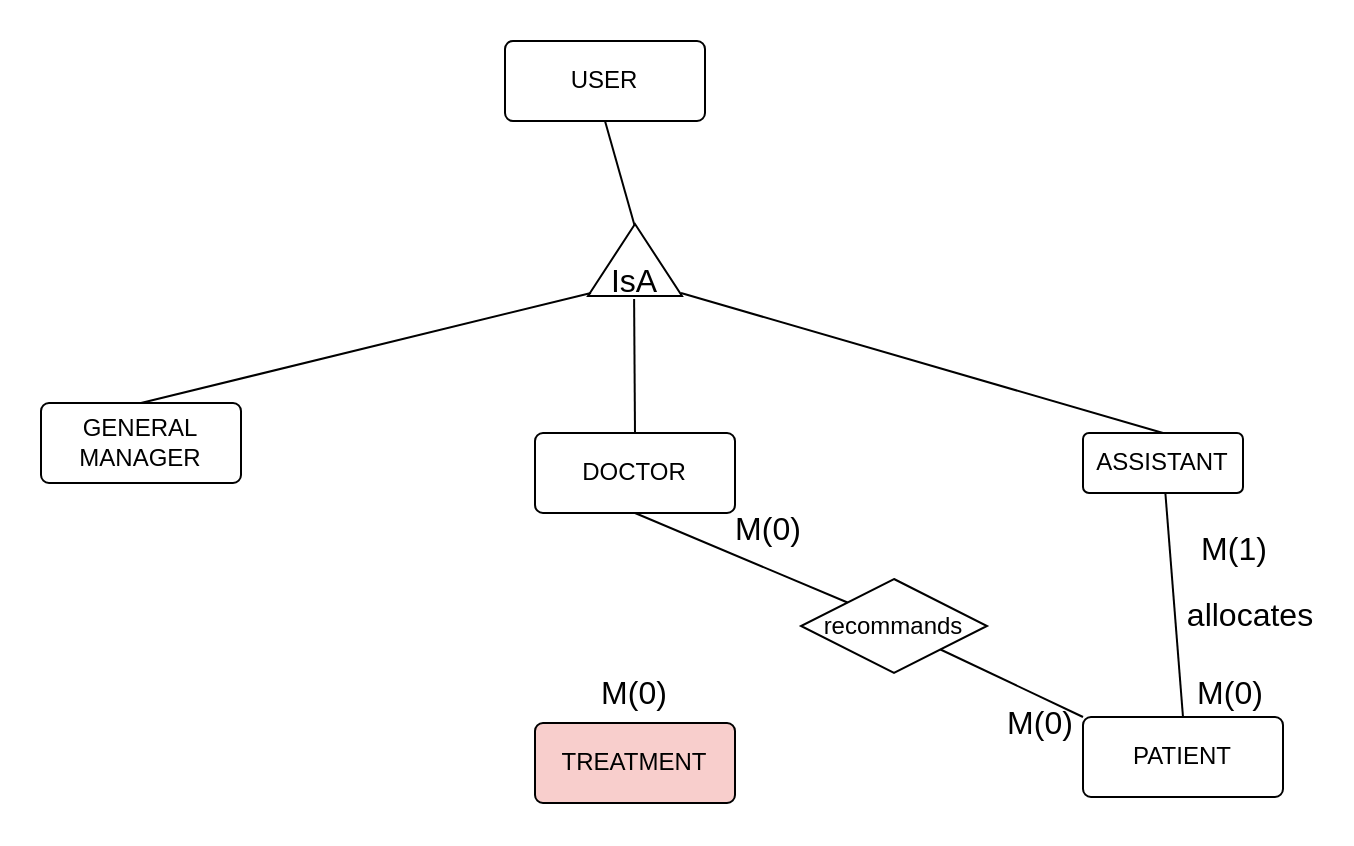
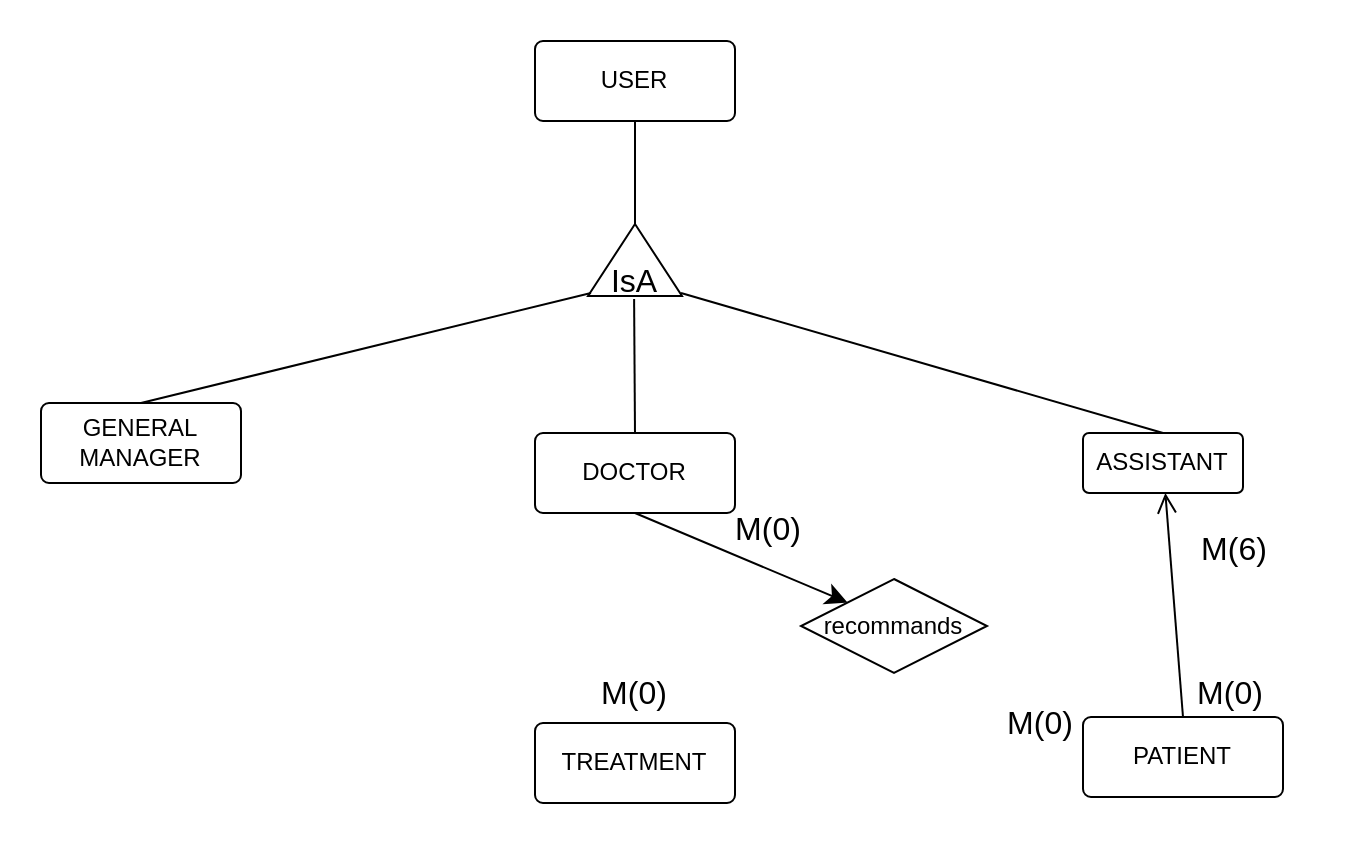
- <mxCell id="2" value="USER" style="rounded=1;arcSize=10;whiteSpace=wrap;html=1;align=center;" parent="1" vertex="1"><mxGeometry x="252" y="20" width="100" height="40" as="geometry" /></mxCell>
+ <mxCell id="2" value="USER" style="rounded=1;arcSize=10;whiteSpace=wrap;html=1;align=center;" parent="1" vertex="1"><mxGeometry x="267" y="20" width="100" height="40" as="geometry" /></mxCell>
- <mxCell id="14" value="" style="endArrow=none;html=1;rounded=0;fontSize=12;startSize=8;endSize=8;exitX=0.5;exitY=0;exitDx=0;exitDy=0;" parent="1" source="4" target="13" edge="1"><mxGeometry width="50" height="50" relative="1" as="geometry"><mxPoint x="581" y="357" as="sourcePoint" /><mxPoint x="631" y="307" as="targetPoint" /></mxGeometry></mxCell>
+ <mxCell id="14" value="" style="endArrow=open;html=1;rounded=0;fontSize=12;startSize=8;endSize=8;exitX=0.5;exitY=0;exitDx=0;exitDy=0;" parent="1" source="4" target="13" edge="1"><mxGeometry width="50" height="50" relative="1" as="geometry"><mxPoint x="581" y="357" as="sourcePoint" /><mxPoint x="631" y="307" as="targetPoint" /></mxGeometry></mxCell>
- <mxCell id="16" value="M(1)" style="text;html=1;align=center;verticalAlign=middle;whiteSpace=wrap;rounded=0;fontSize=16;" parent="1" vertex="1"><mxGeometry x="587" y="259" width="60" height="30" as="geometry" /></mxCell>
+ <mxCell id="16" value="M(6)" style="text;html=1;align=center;verticalAlign=middle;whiteSpace=wrap;rounded=0;fontSize=16;" parent="1" vertex="1"><mxGeometry x="587" y="259" width="60" height="30" as="geometry" /></mxCell>
- <mxCell id="19" value="" style="endArrow=none;html=1;rounded=0;fontSize=12;startSize=8;endSize=8;entryX=0;entryY=0;entryDx=0;entryDy=0;exitX=0.5;exitY=1;exitDx=0;exitDy=0;" parent="1" source="12" target="18" edge="1"><mxGeometry width="50" height="50" relative="1" as="geometry"><mxPoint x="303" y="297" as="sourcePoint" /><mxPoint x="353" y="247" as="targetPoint" /></mxGeometry></mxCell>
+ <mxCell id="19" value="" style="endArrow=classic;html=1;rounded=0;fontSize=12;startSize=8;endSize=8;entryX=0;entryY=0;entryDx=0;entryDy=0;exitX=0.5;exitY=1;exitDx=0;exitDy=0;" parent="1" source="12" target="18" edge="1"><mxGeometry width="50" height="50" relative="1" as="geometry"><mxPoint x="303" y="297" as="sourcePoint" /><mxPoint x="353" y="247" as="targetPoint" /></mxGeometry></mxCell>
- <mxCell id="15" value="allocates" style="text;html=1;align=center;verticalAlign=middle;whiteSpace=wrap;rounded=0;fontSize=16;" parent="1" vertex="1"><mxGeometry x="595" y="292" width="60" height="30" as="geometry" /></mxCell>
- <mxCell id="20" value="" style="endArrow=none;html=1;rounded=0;fontSize=12;startSize=8;endSize=8;exitX=1;exitY=1;exitDx=0;exitDy=0;entryX=0;entryY=0;entryDx=0;entryDy=0;" parent="1" source="18" target="4" edge="1"><mxGeometry width="50" height="50" relative="1" as="geometry"><mxPoint x="466" y="443" as="sourcePoint" /><mxPoint x="516" y="393" as="targetPoint" /></mxGeometry></mxCell>
- <mxCell id="3" value="TREATMENT" style="rounded=1;arcSize=10;whiteSpace=wrap;html=1;align=center;fillColor=#f8cecc;" parent="1" vertex="1"><mxGeometry x="267" y="361" width="100" height="40" as="geometry" /></mxCell>
+ <mxCell id="3" value="TREATMENT" style="rounded=1;arcSize=10;whiteSpace=wrap;html=1;align=center;" parent="1" vertex="1"><mxGeometry x="267" y="361" width="100" height="40" as="geometry" /></mxCell>
